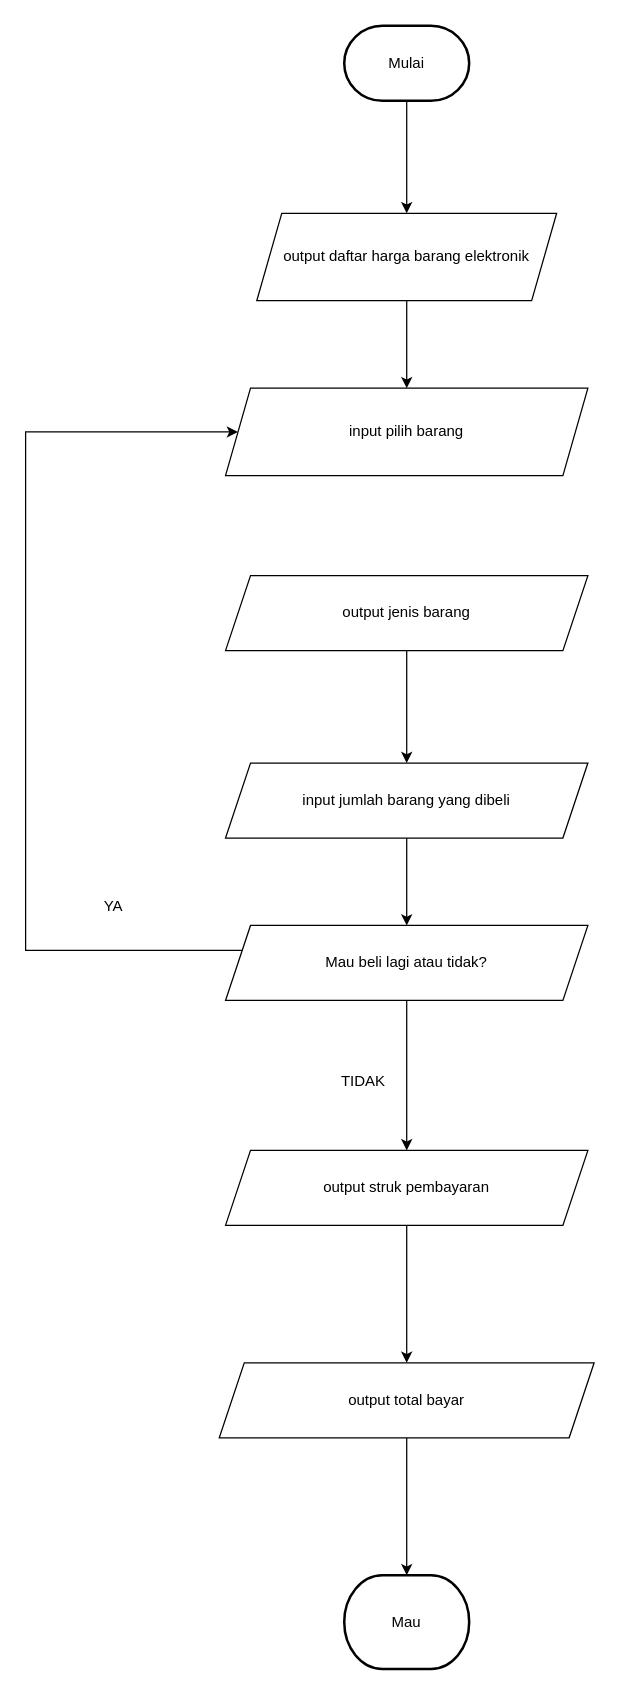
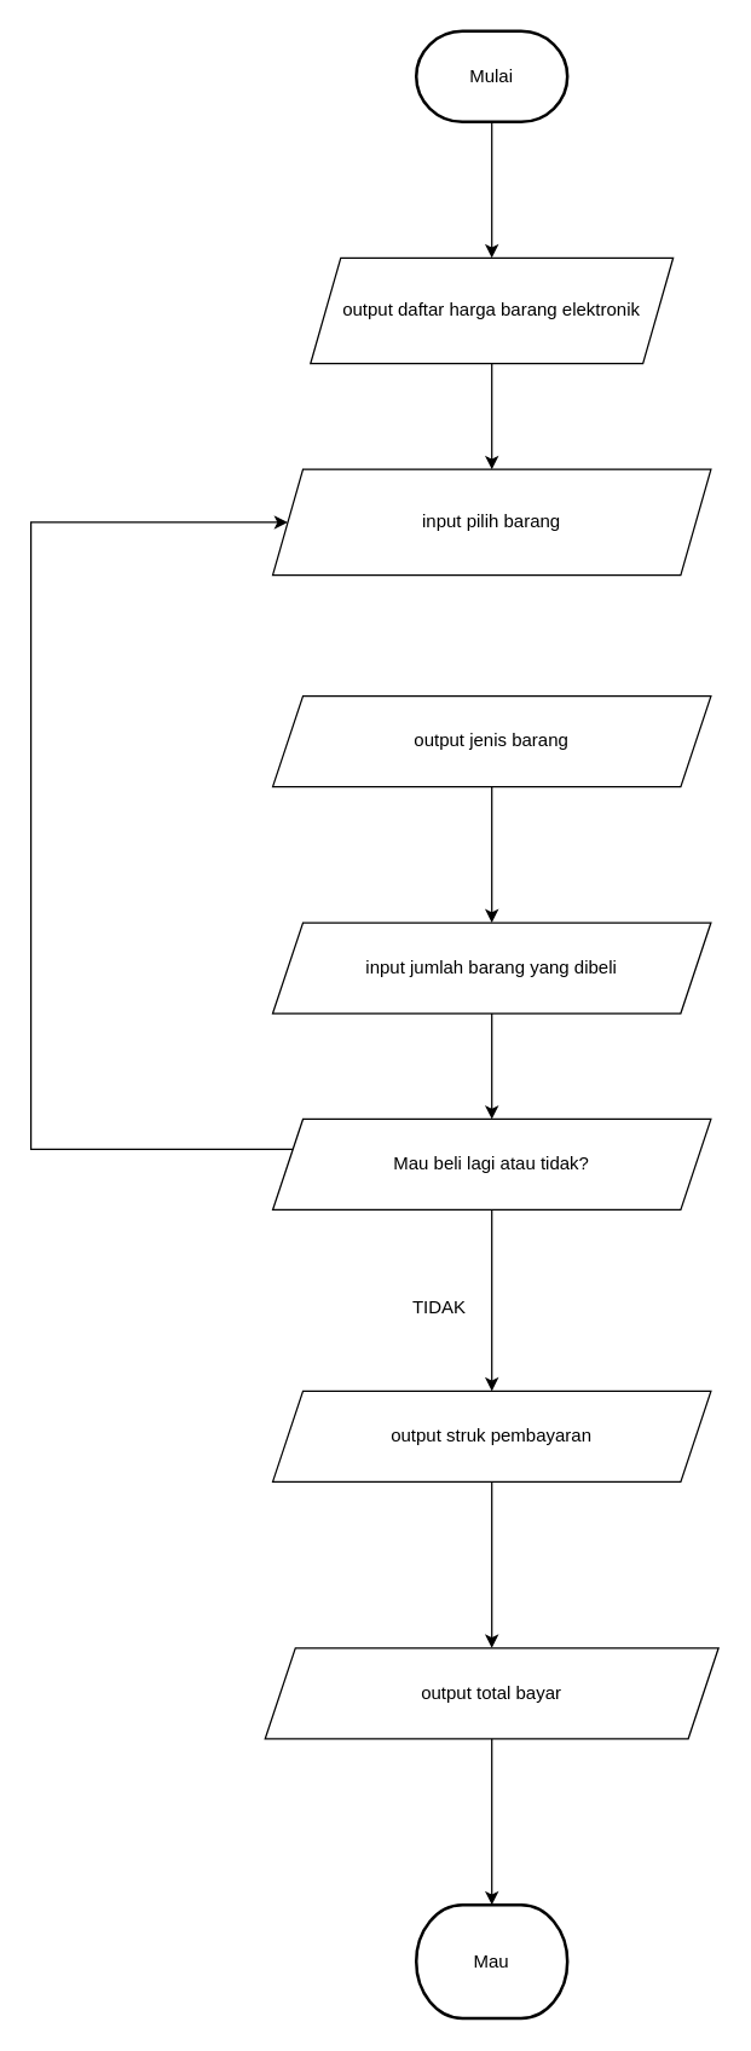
- <mxCell id="14" value="YA" style="text;html=1;align=center;verticalAlign=middle;resizable=0;points=[];autosize=1;strokeColor=none;fillColor=none;" vertex="1" parent="1"><mxGeometry x="70" y="710" width="40" height="30" as="geometry" /></mxCell>
